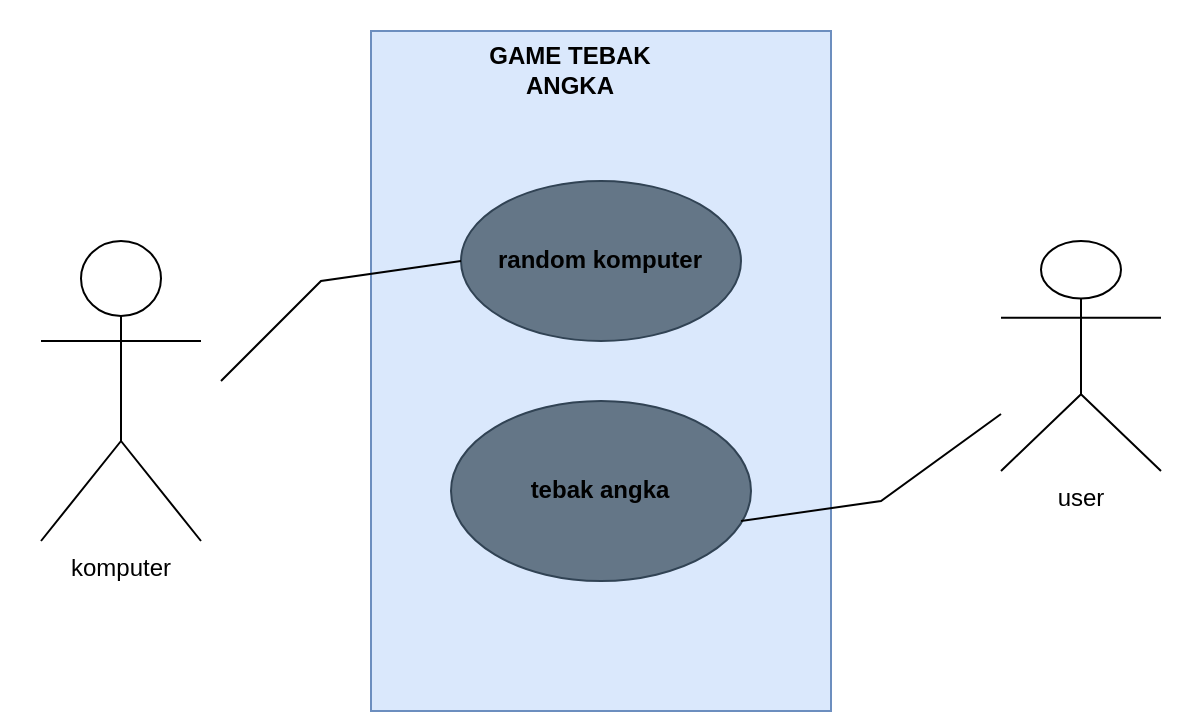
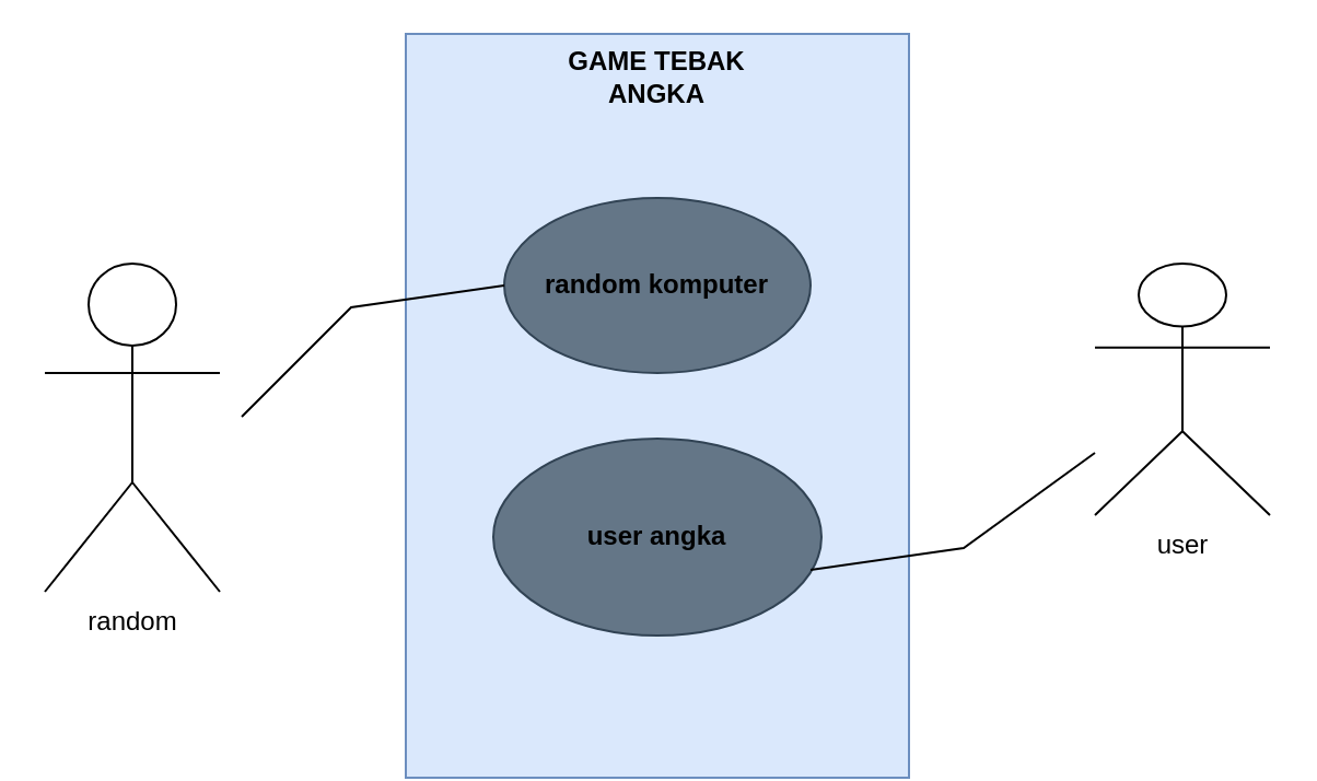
- <mxCell id="5" value="GAME TEBAK ANGKA" style="text;html=1;strokeColor=none;fillColor=none;align=center;verticalAlign=middle;whiteSpace=wrap;rounded=0;fontStyle=1" vertex="1" parent="1"><mxGeometry x="225" y="20" width="120" height="30" as="geometry" /></mxCell>
+ <mxCell id="5" value="GAME TEBAK ANGKA" style="text;html=1;strokeColor=none;fillColor=none;align=center;verticalAlign=middle;whiteSpace=wrap;rounded=0;fontStyle=1" vertex="1" parent="1"><mxGeometry x="240" y="20" width="120" height="30" as="geometry" /></mxCell>
- <mxCell id="9" value="tebak angka" style="text;html=1;strokeColor=none;fillColor=none;align=center;verticalAlign=middle;whiteSpace=wrap;rounded=0;fontStyle=1" vertex="1" parent="1"><mxGeometry x="250" y="225" width="100" height="40" as="geometry" /></mxCell>
+ <mxCell id="9" value="user angka" style="text;html=1;strokeColor=none;fillColor=none;align=center;verticalAlign=middle;whiteSpace=wrap;rounded=0;fontStyle=1" vertex="1" parent="1"><mxGeometry x="250" y="225" width="100" height="40" as="geometry" /></mxCell>
- <mxCell id="2" value="komputer" style="shape=umlActor;verticalLabelPosition=bottom;verticalAlign=top;html=1;outlineConnect=0;" vertex="1" parent="1"><mxGeometry x="20" y="120" width="80" height="150" as="geometry" /></mxCell>
+ <mxCell id="2" value="random" style="shape=umlActor;verticalLabelPosition=bottom;verticalAlign=top;html=1;outlineConnect=0;" vertex="1" parent="1"><mxGeometry x="20" y="120" width="80" height="150" as="geometry" /></mxCell>
